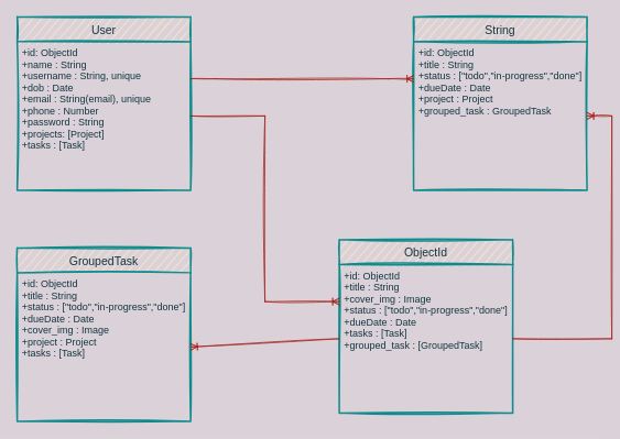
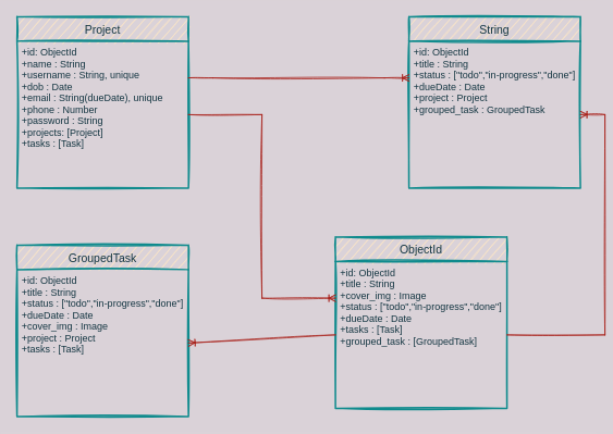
- <mxCell id="9" value="User" style="swimlane;childLayout=stackLayout;horizontal=1;startSize=30;horizontalStack=0;rounded=0;fontSize=14;fontStyle=0;strokeWidth=2;resizeParent=0;resizeLast=1;shadow=0;dashed=0;align=center;fillColor=#FAE5C7;strokeColor=#0F8B8D;fontColor=#143642;sketch=1;" vertex="1" parent="1"><mxGeometry x="20" y="20" width="210" height="210" as="geometry" /></mxCell>
+ <mxCell id="9" value="Project" style="swimlane;childLayout=stackLayout;horizontal=1;startSize=30;horizontalStack=0;rounded=0;fontSize=14;fontStyle=0;strokeWidth=2;resizeParent=0;resizeLast=1;shadow=0;dashed=0;align=center;fillColor=#FAE5C7;strokeColor=#0F8B8D;fontColor=#143642;sketch=1;" vertex="1" parent="1"><mxGeometry x="20" y="20" width="210" height="210" as="geometry" /></mxCell>
- <mxCell id="10" value="+id: ObjectId&#10;+name : String&#10;+username : String, unique&#10;+dob : Date&#10;+email : String(email), unique&#10;+phone : Number&#10;+password : String&#10;+projects: [Project]&#10;+tasks : [Task]" style="align=left;strokeColor=none;fillColor=none;spacingLeft=4;fontSize=12;verticalAlign=top;resizable=0;rotatable=0;part=1;fontColor=#143642;rounded=0;sketch=1;" vertex="1" parent="9"><mxGeometry y="30" width="210" height="180" as="geometry" /></mxCell>
+ <mxCell id="10" value="+id: ObjectId&#10;+name : String&#10;+username : String, unique&#10;+dob : Date&#10;+email : String(dueDate), unique&#10;+phone : Number&#10;+password : String&#10;+projects: [Project]&#10;+tasks : [Task]" style="align=left;strokeColor=none;fillColor=none;spacingLeft=4;fontSize=12;verticalAlign=top;resizable=0;rotatable=0;part=1;fontColor=#143642;rounded=0;sketch=1;" vertex="1" parent="9"><mxGeometry y="30" width="210" height="180" as="geometry" /></mxCell>
